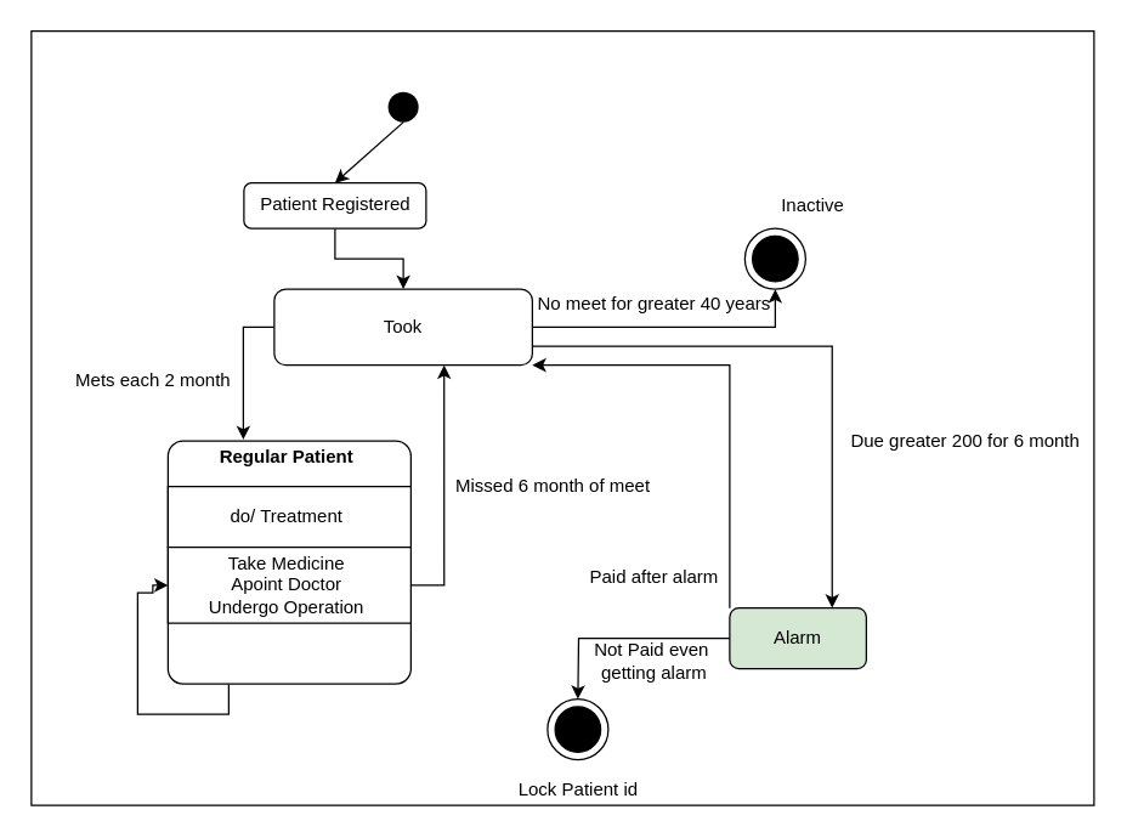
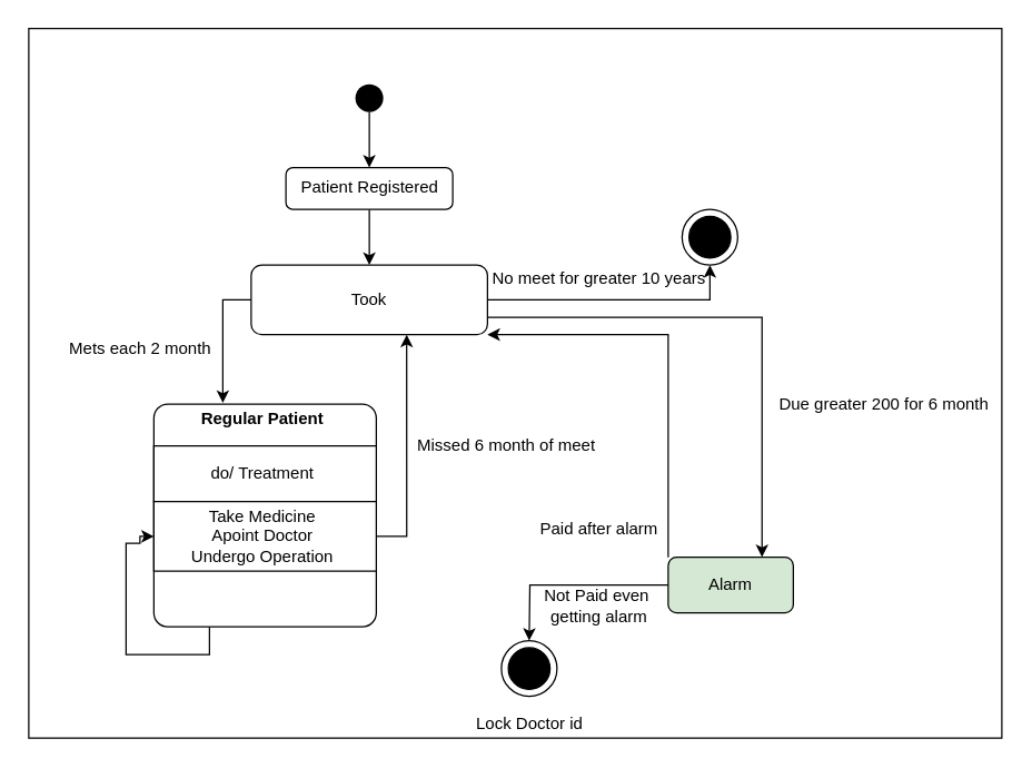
- <mxCell id="5" value="Patient Registered" style="html=1;align=center;verticalAlign=top;rounded=1;absoluteArcSize=1;arcSize=10;dashed=0;" vertex="1" parent="1"><mxGeometry x="160" y="120" width="120" height="30" as="geometry" /></mxCell>
+ <mxCell id="5" value="Patient Registered" style="html=1;align=center;verticalAlign=top;rounded=1;absoluteArcSize=1;arcSize=10;dashed=0;" vertex="1" parent="1"><mxGeometry x="205" y="120" width="120" height="30" as="geometry" /></mxCell>
- <mxCell id="28" value="Inactive" style="text;html=1;strokeColor=none;fillColor=none;align=center;verticalAlign=middle;whiteSpace=wrap;rounded=0;" vertex="1" parent="1"><mxGeometry x="515" y="125" width="40" height="20" as="geometry" /></mxCell>
- <mxCell id="19" value="No meet for greater 40 years" style="text;html=1;align=center;verticalAlign=middle;resizable=0;points=[];autosize=1;" vertex="1" parent="1"><mxGeometry x="345" y="190" width="170" height="20" as="geometry" /></mxCell>
+ <mxCell id="19" value="No meet for greater 10 years" style="text;html=1;align=center;verticalAlign=middle;resizable=0;points=[];autosize=1;" vertex="1" parent="1"><mxGeometry x="345" y="190" width="170" height="20" as="geometry" /></mxCell>
- <mxCell id="26" value="Lock Patient id" style="text;html=1;align=center;verticalAlign=middle;resizable=0;points=[];autosize=1;" vertex="1" parent="1"><mxGeometry x="335" y="510" width="90" height="20" as="geometry" /></mxCell>
+ <mxCell id="26" value="Lock Doctor id" style="text;html=1;align=center;verticalAlign=middle;resizable=0;points=[];autosize=1;" vertex="1" parent="1"><mxGeometry x="335" y="510" width="90" height="20" as="geometry" /></mxCell>
